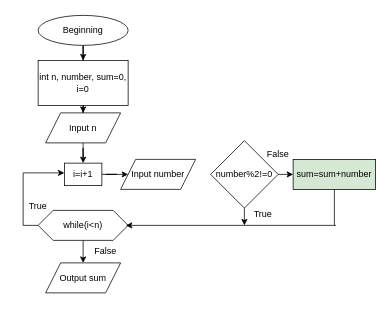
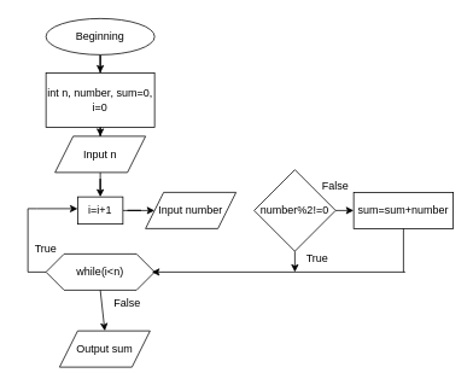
- <mxCell id="20" value="sum=sum+number" style="rounded=0;whiteSpace=wrap;html=1;fillColor=#d5e8d4;" vertex="1" parent="1"><mxGeometry x="390" y="212" width="110" height="40" as="geometry" /></mxCell>
+ <mxCell id="20" value="sum=sum+number" style="rounded=0;whiteSpace=wrap;html=1;" vertex="1" parent="1"><mxGeometry x="390" y="212" width="110" height="40" as="geometry" /></mxCell>
- <mxCell id="13" value="Output sum" style="shape=parallelogram;perimeter=parallelogramPerimeter;whiteSpace=wrap;html=1;fixedSize=1;" parent="1" vertex="1"><mxGeometry x="60" y="350" width="100" height="40" as="geometry" /></mxCell>
+ <mxCell id="13" value="Output sum" style="shape=parallelogram;perimeter=parallelogramPerimeter;whiteSpace=wrap;html=1;fixedSize=1;" parent="1" vertex="1"><mxGeometry x="65" y="365" width="100" height="40" as="geometry" /></mxCell>
